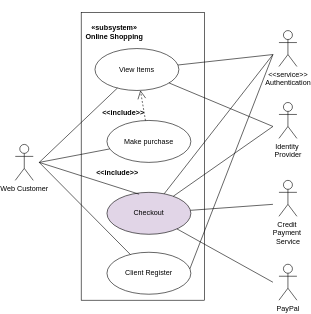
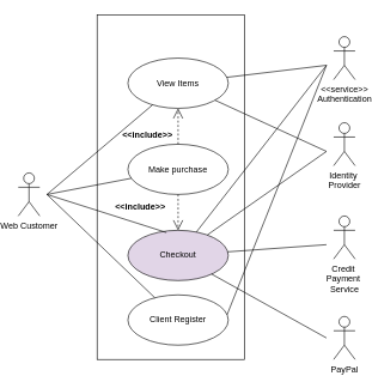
- <mxCell id="8" value="«subsystem»&lt;br&gt;Online Shopping" style="text;align=center;fontStyle=1;verticalAlign=middle;spacingLeft=3;spacingRight=3;strokeColor=none;rotatable=0;points=[[0,0.5],[1,0.5]];portConstraint=eastwest;html=1;" parent="1" vertex="1"><mxGeometry x="150" y="40" width="70" height="26" as="geometry" /></mxCell>
- <mxCell id="4" value="View Items" style="ellipse;whiteSpace=wrap;html=1;" parent="1" vertex="1"><mxGeometry x="153" y="80" width="140" height="70" as="geometry" /></mxCell>
+ <mxCell id="4" value="View Items" style="ellipse;whiteSpace=wrap;html=1;" parent="1" vertex="1"><mxGeometry x="173" y="80" width="140" height="70" as="geometry" /></mxCell>
+ <mxCell id="14" value="" style="endArrow=open;endSize=12;dashed=1;html=1;rounded=0;" parent="1" source="5" target="6" edge="1"><mxGeometry width="160" relative="1" as="geometry"><mxPoint x="250" y="210" as="sourcePoint" /><mxPoint x="246" y="160" as="targetPoint" /></mxGeometry></mxCell>
- <mxCell id="7" value="Client Register" style="ellipse;whiteSpace=wrap;html=1;" parent="1" vertex="1"><mxGeometry x="173" y="420" width="140" height="70" as="geometry" /></mxCell>
+ <mxCell id="7" value="Client Register" style="ellipse;whiteSpace=wrap;html=1;" parent="1" vertex="1"><mxGeometry x="173" y="410" width="140" height="70" as="geometry" /></mxCell>
